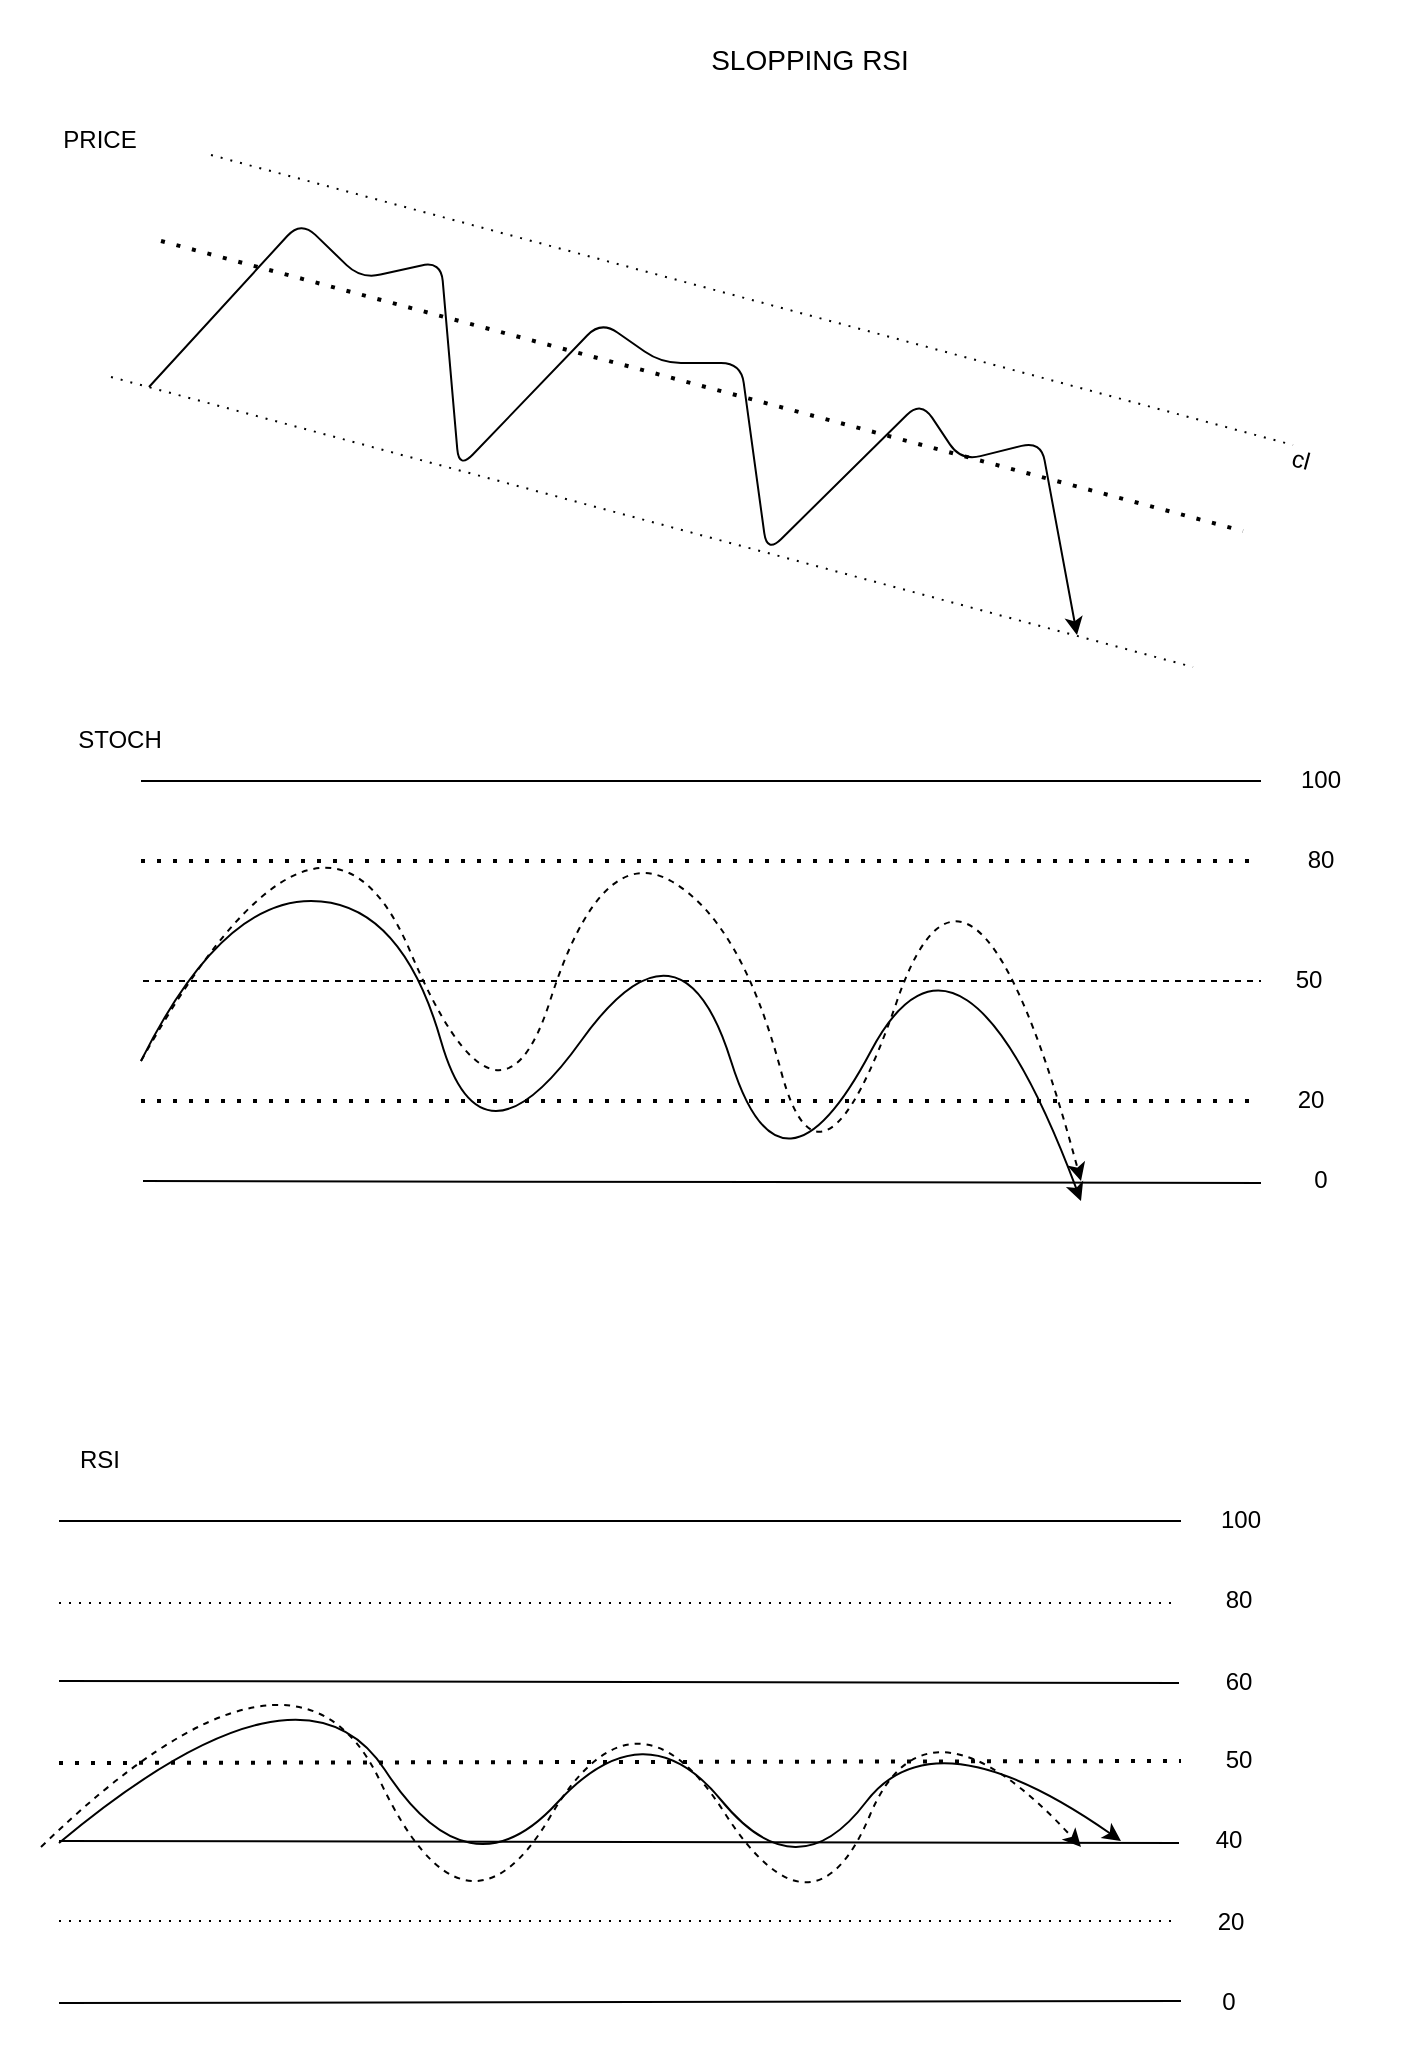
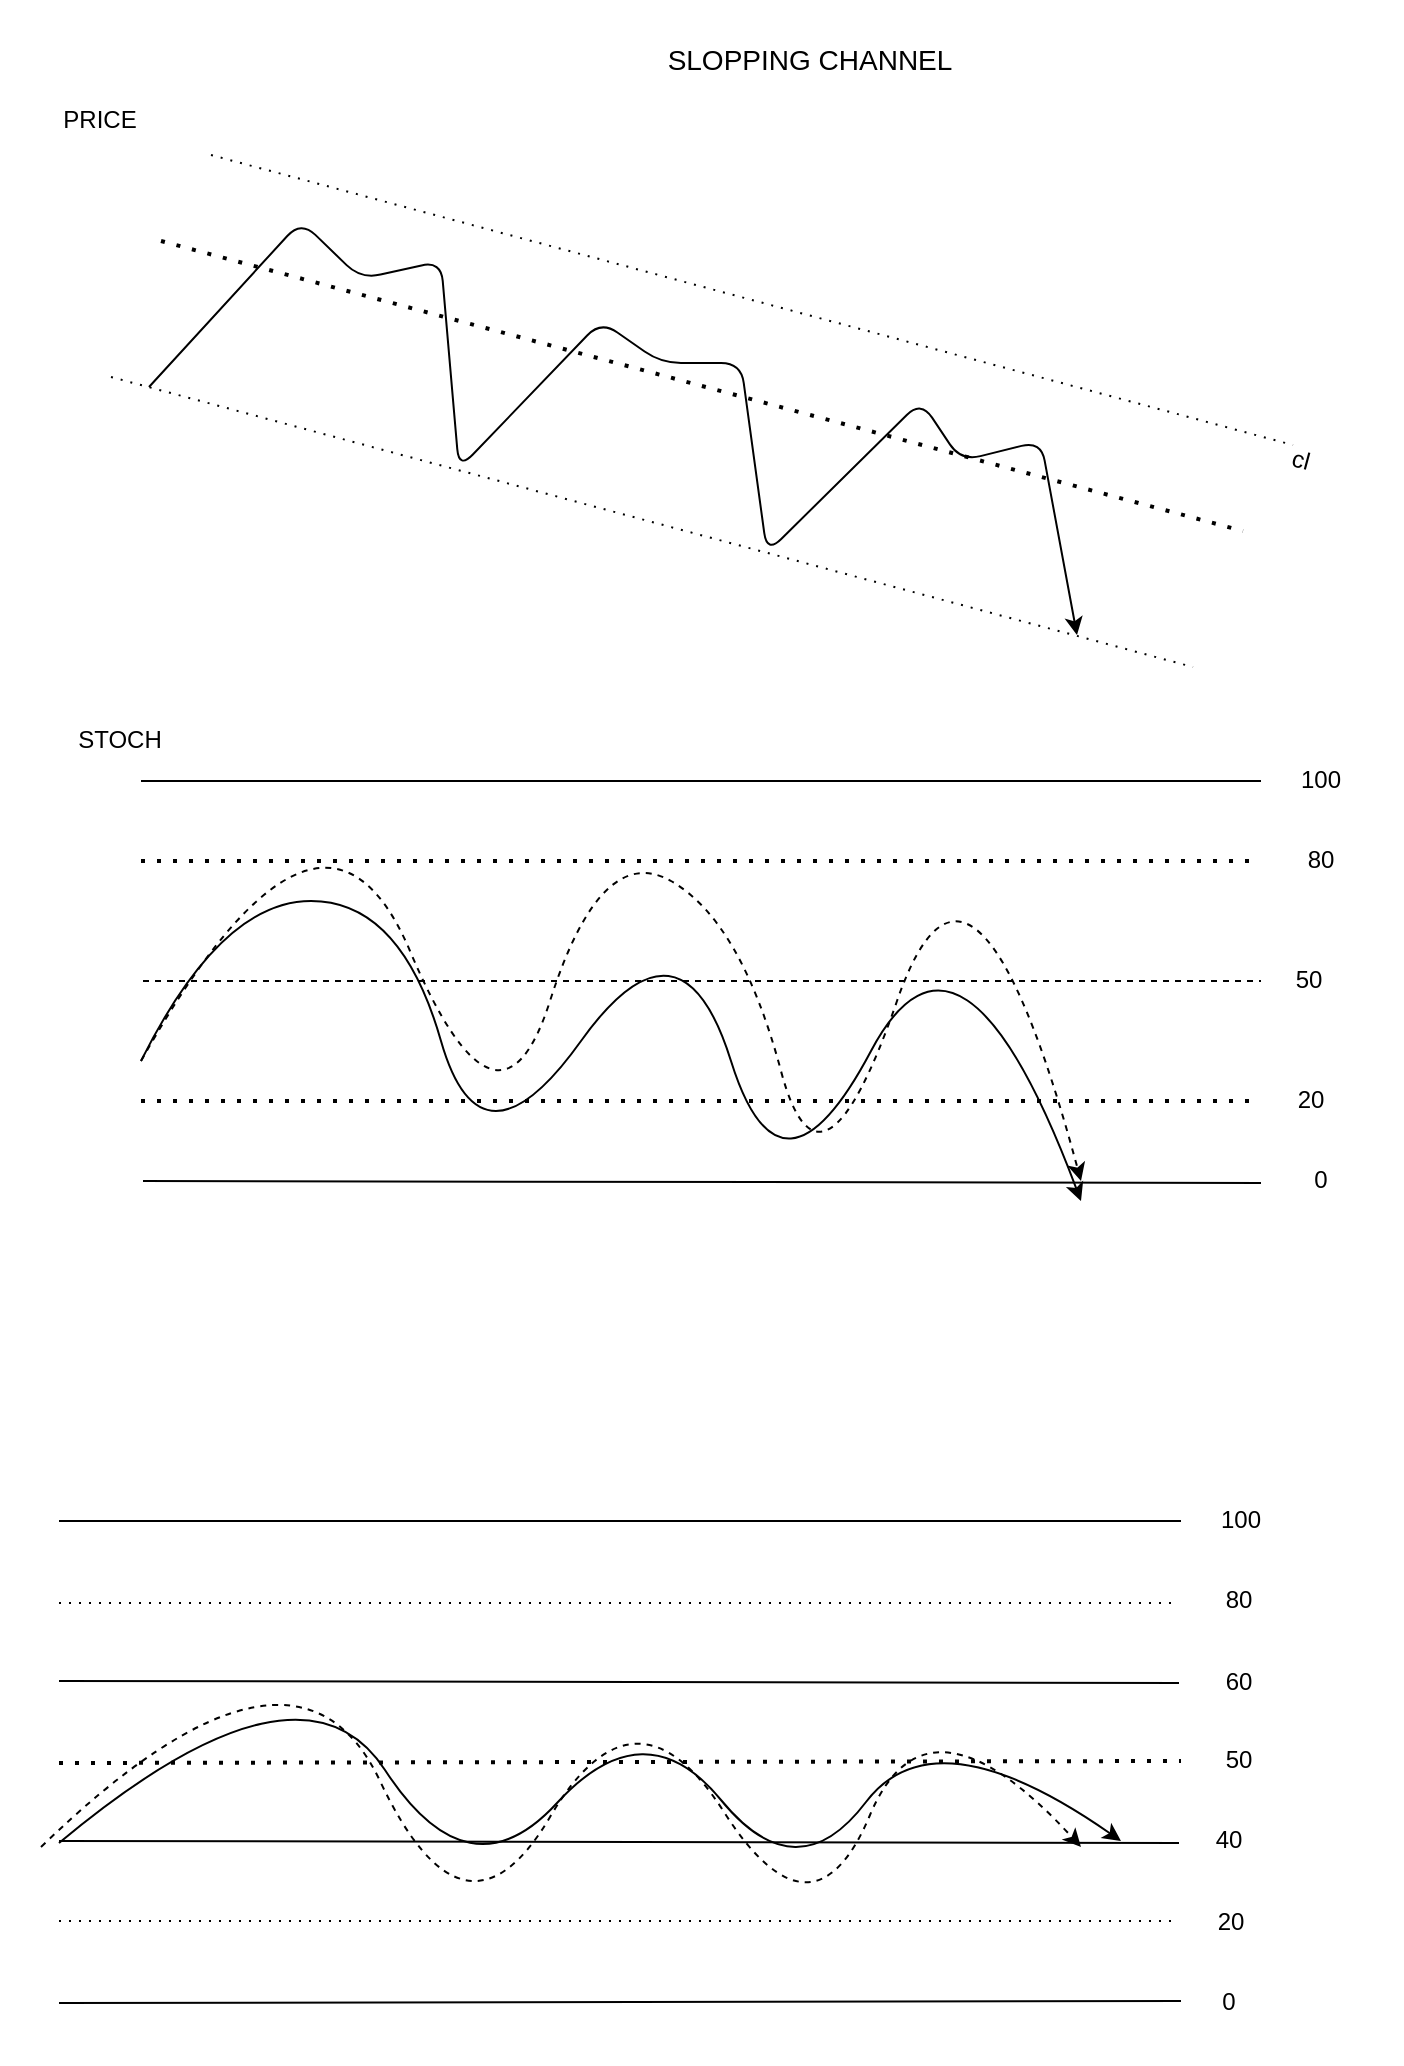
- <mxCell id="3" value="&lt;font style=&quot;font-size: 14px&quot;&gt;SLOPPING RSI&lt;/font&gt;" style="text;html=1;strokeColor=none;align=center;verticalAlign=middle;whiteSpace=wrap;rounded=0;" parent="1" vertex="1"><mxGeometry x="300" y="20" width="210" height="20" as="geometry" /></mxCell>
+ <mxCell id="3" value="&lt;font style=&quot;font-size: 14px&quot;&gt;SLOPPING CHANNEL&lt;/font&gt;" style="text;html=1;strokeColor=none;align=center;verticalAlign=middle;whiteSpace=wrap;rounded=0;" parent="1" vertex="1"><mxGeometry x="300" y="20" width="210" height="20" as="geometry" /></mxCell>
- <mxCell id="2" value="PRICE" style="text;html=1;strokeColor=none;fillColor=none;align=center;verticalAlign=middle;whiteSpace=wrap;rounded=0;" parent="1" vertex="1"><mxGeometry x="30" y="60" width="40" height="20" as="geometry" /></mxCell>
+ <mxCell id="2" value="PRICE" style="text;html=1;strokeColor=none;fillColor=none;align=center;verticalAlign=middle;whiteSpace=wrap;rounded=0;" parent="1" vertex="1"><mxGeometry x="30" y="50" width="40" height="20" as="geometry" /></mxCell>
- <mxCell id="6" value="RSI" style="text;html=1;strokeColor=none;fillColor=none;align=center;verticalAlign=middle;whiteSpace=wrap;rounded=0;" parent="1" vertex="1"><mxGeometry x="30" y="720" width="40" height="20" as="geometry" /></mxCell>
